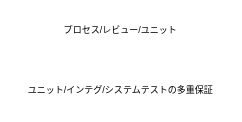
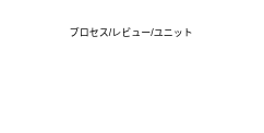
- <mxCell id="3" value="ユニット/インテグ/システムテストの多重保証" style="text;html=1;strokeColor=none;fillColor=none;align=center;verticalAlign=middle;whiteSpace=wrap;rounded=0;" vertex="1" parent="1"><mxGeometry x="20" y="100" width="280" height="40" as="geometry" /></mxCell>
